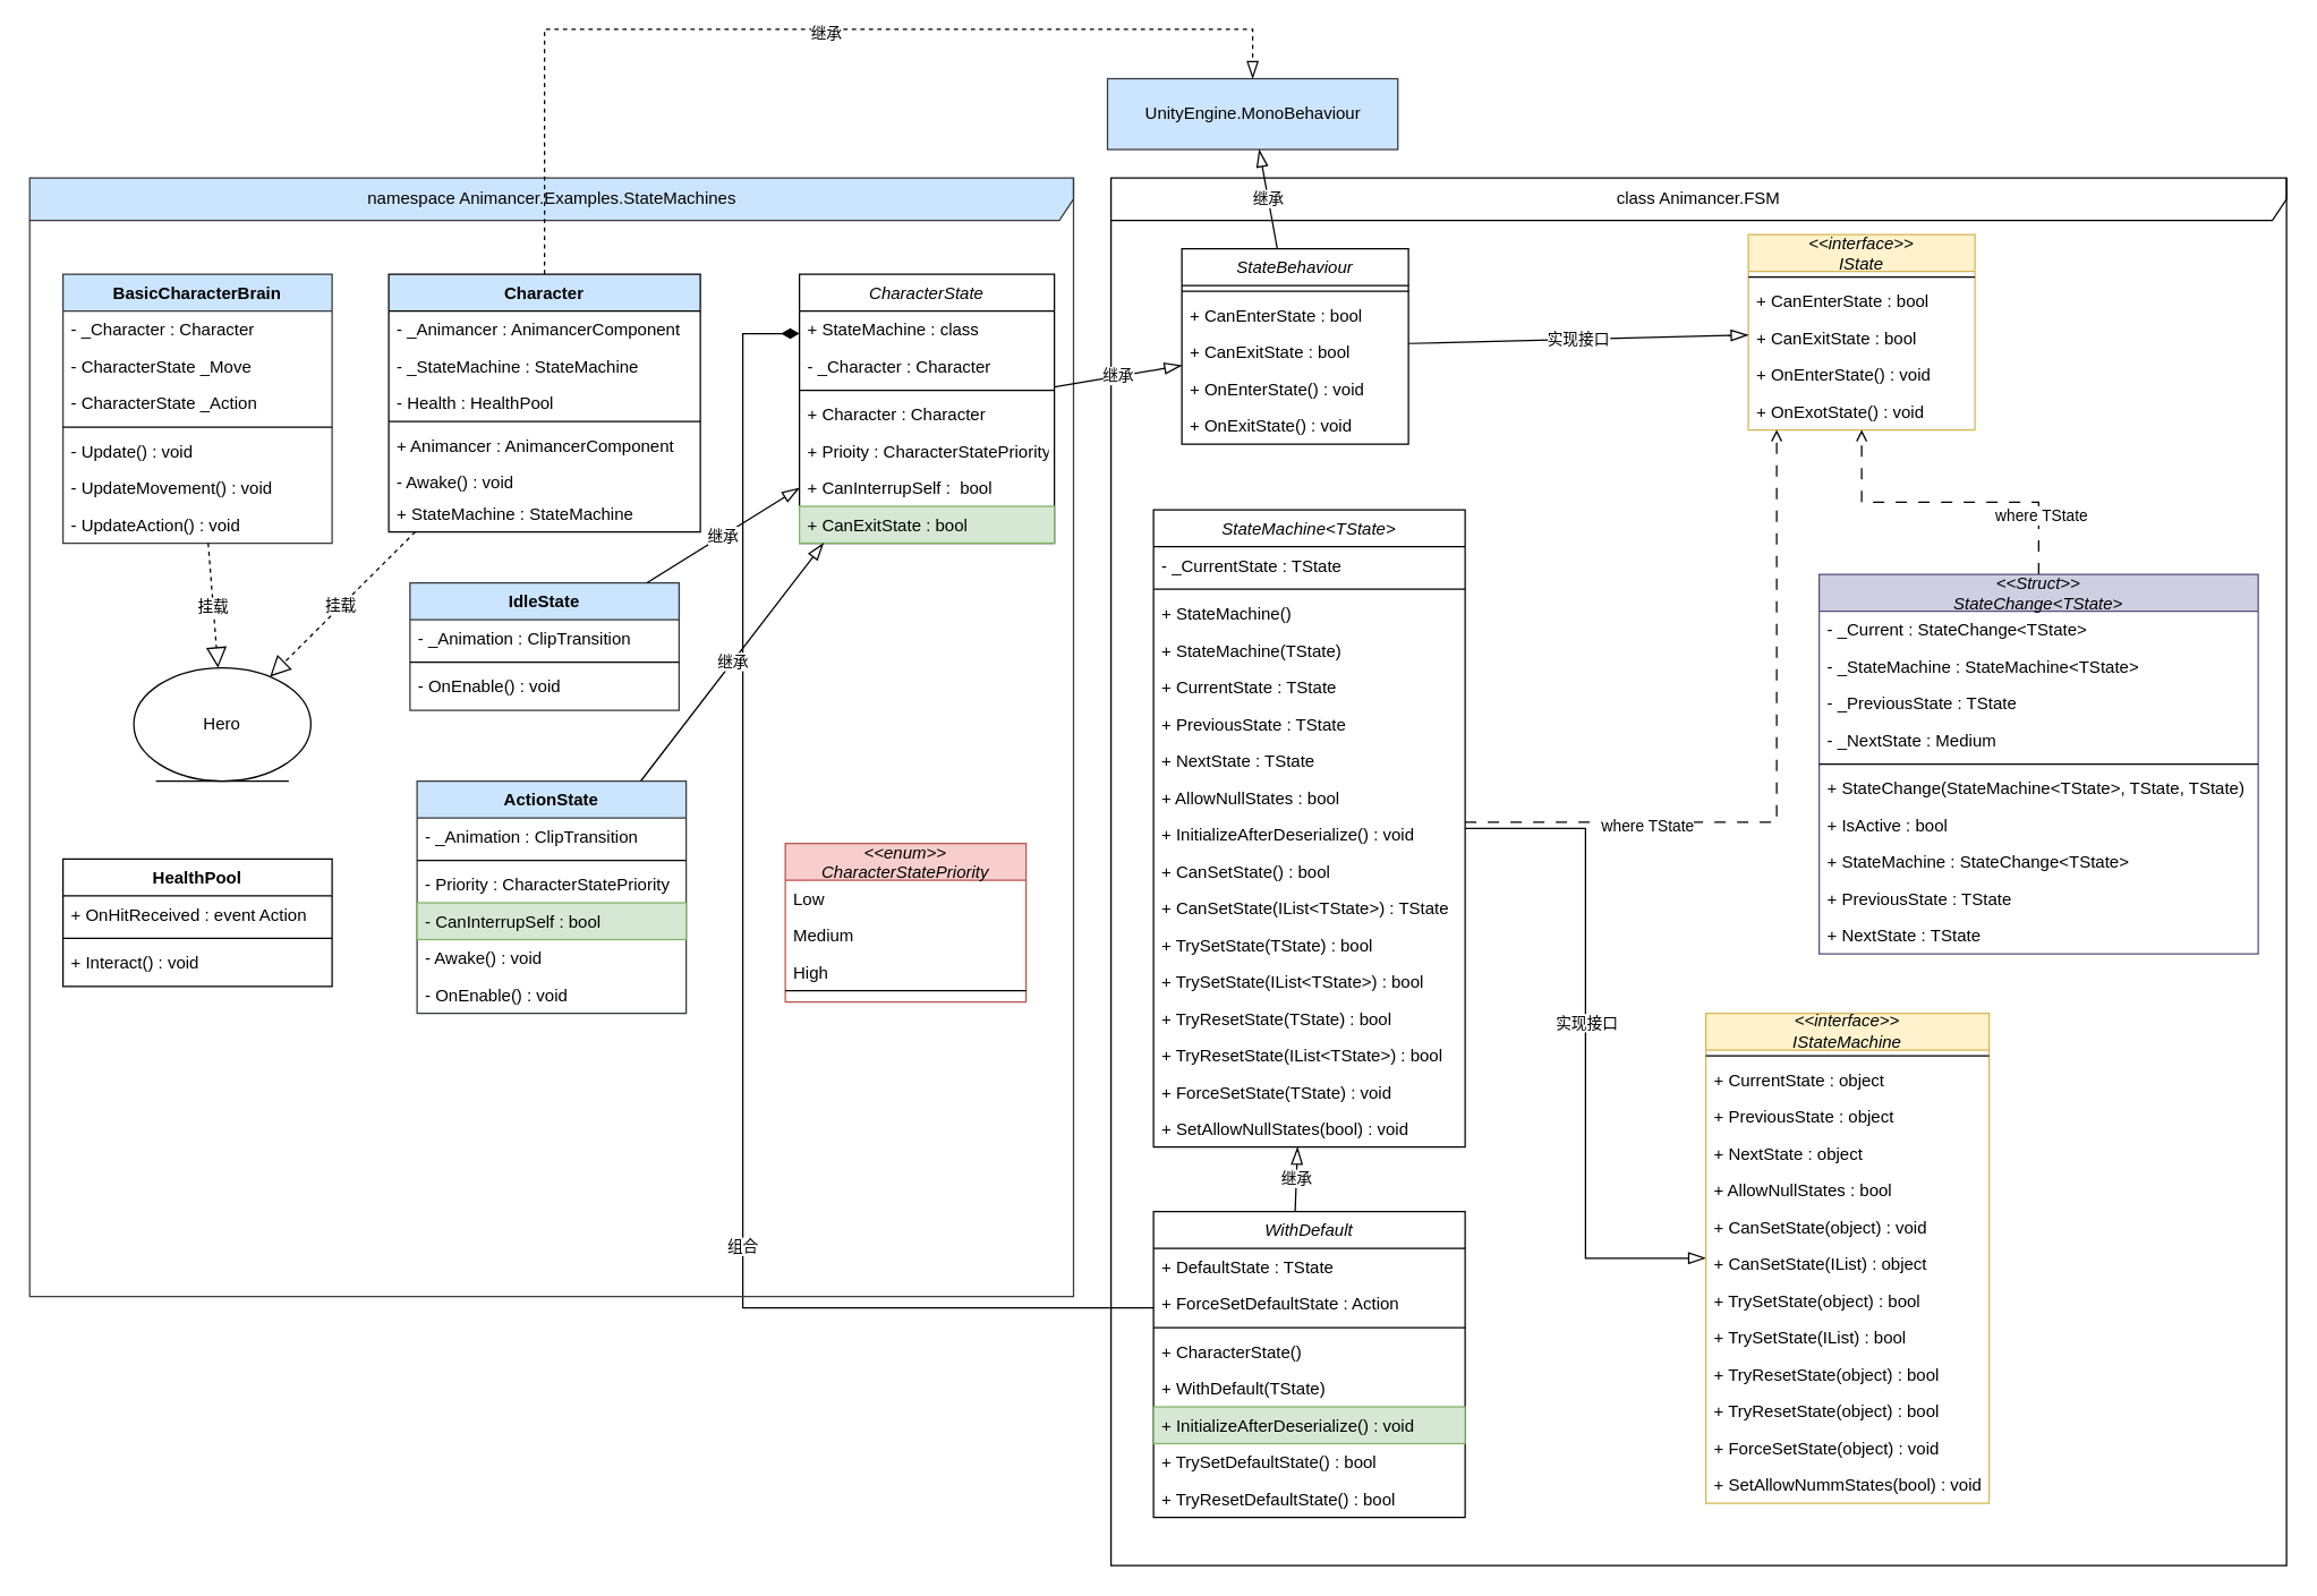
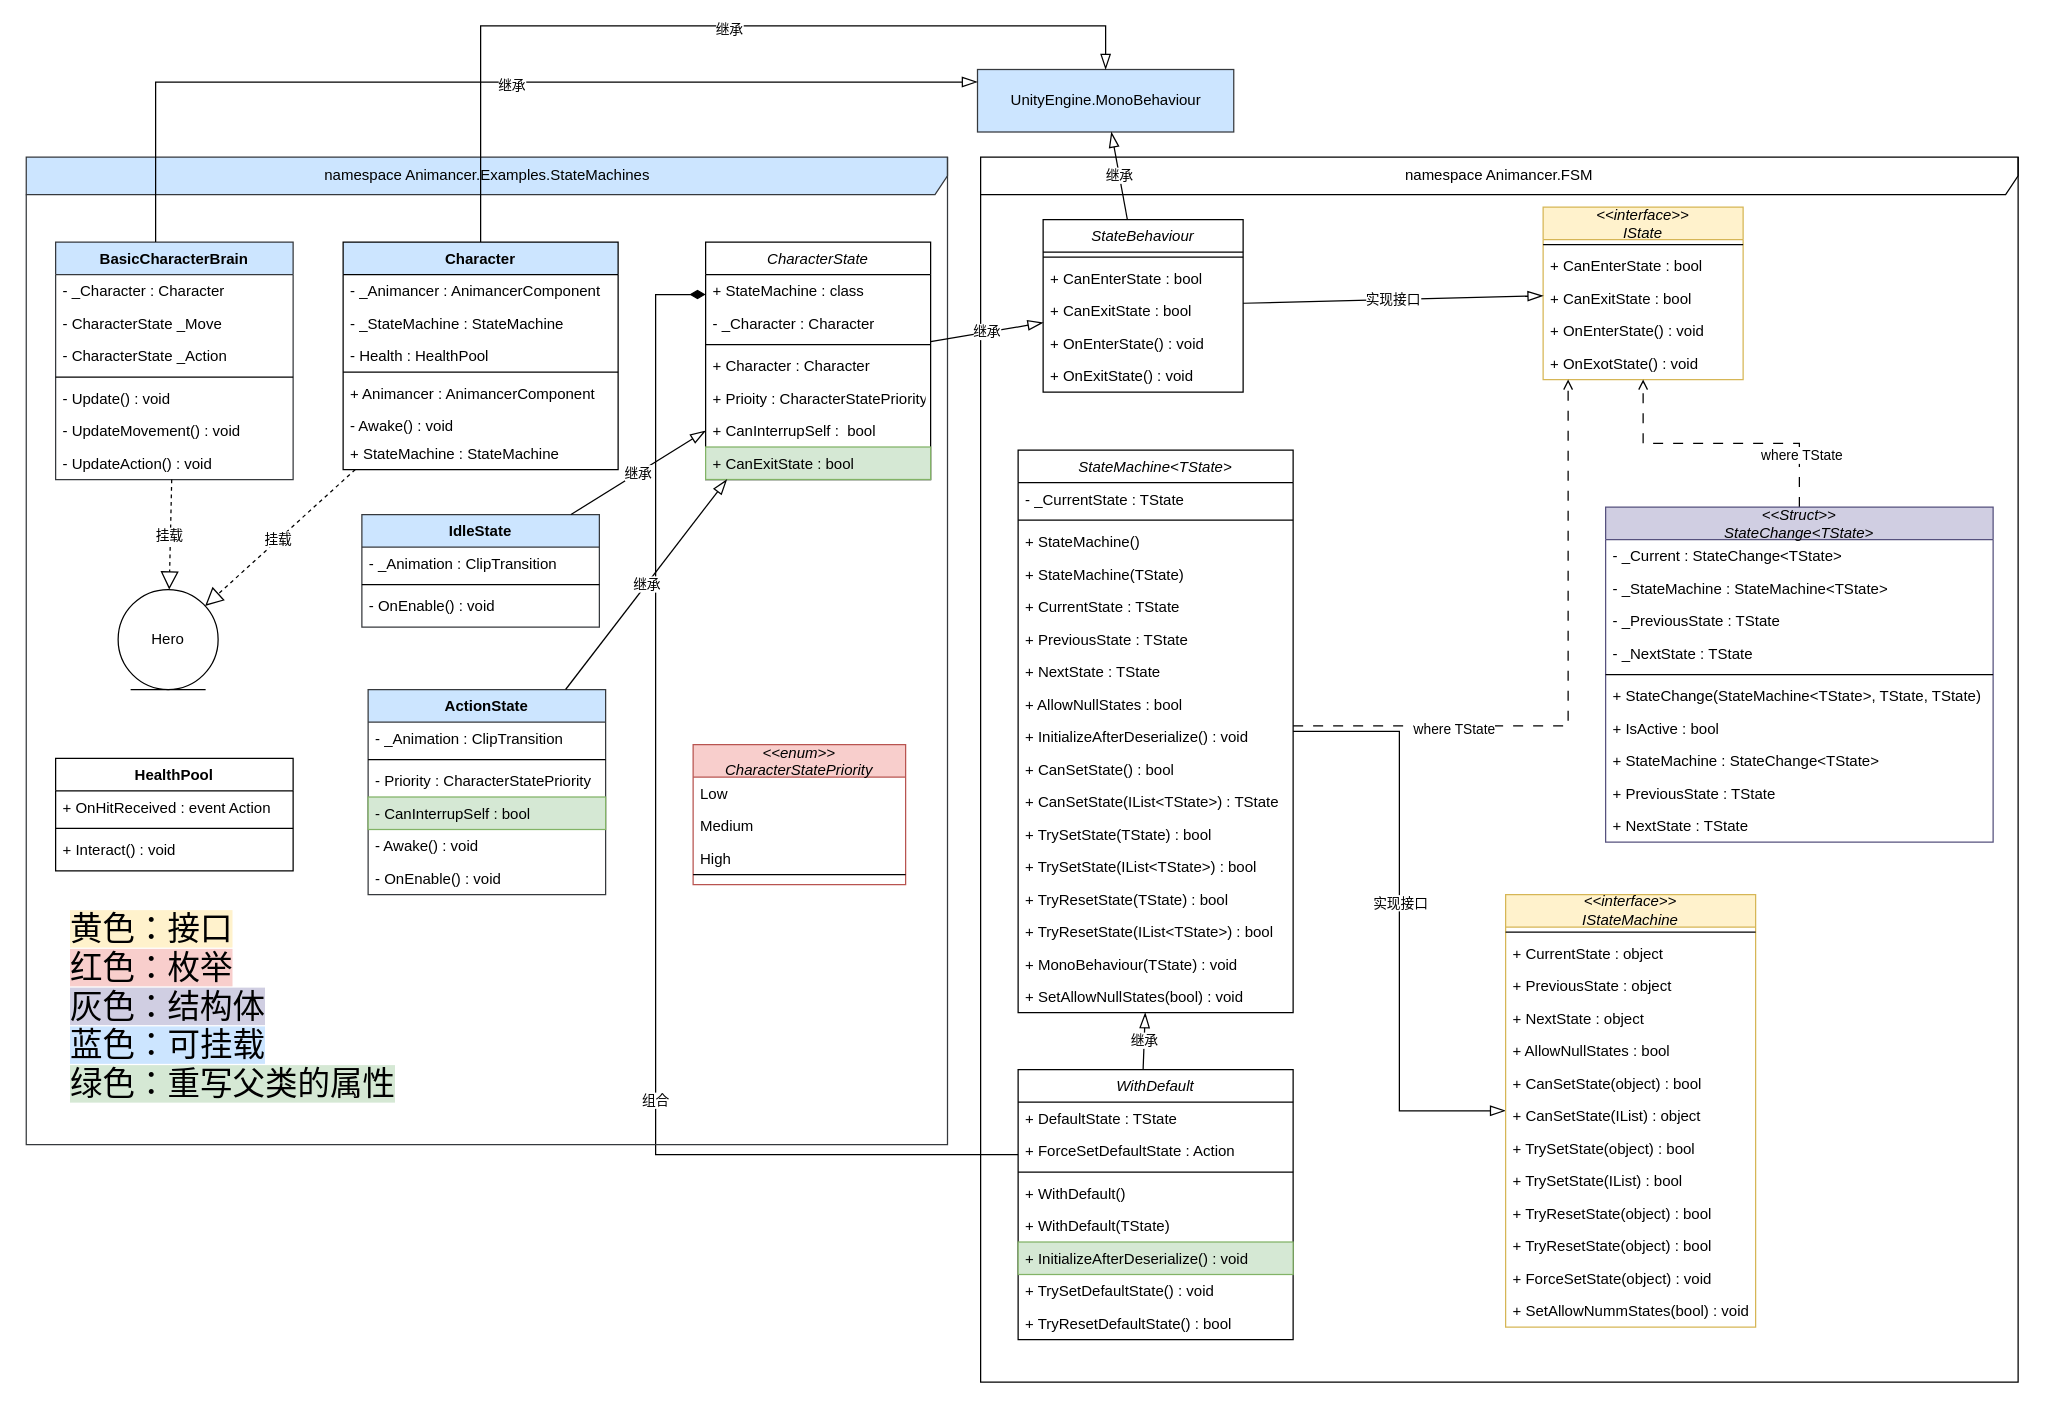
- <mxCell id="82" style="edgeStyle=orthogonalEdgeStyle;rounded=0;orthogonalLoop=1;jettySize=auto;html=1;endArrow=blockThin;endFill=0;endSize=10;dashed=1;" parent="1" source="84" target="8" edge="1"><mxGeometry relative="1" as="geometry"><Array as="points"><mxPoint x="384" y="20" /></Array></mxGeometry></mxCell>
+ <mxCell id="82" style="edgeStyle=orthogonalEdgeStyle;rounded=0;orthogonalLoop=1;jettySize=auto;html=1;endArrow=blockThin;endFill=0;endSize=10;" parent="1" source="84" target="8" edge="1"><mxGeometry relative="1" as="geometry"><Array as="points"><mxPoint x="384" y="20" /></Array></mxGeometry></mxCell>
+ <mxCell id="135" style="edgeStyle=orthogonalEdgeStyle;rounded=0;orthogonalLoop=1;jettySize=auto;html=1;endArrow=blockThin;endFill=0;endSize=10;" parent="1" source="125" target="8" edge="1"><mxGeometry relative="1" as="geometry"><mxPoint x="394" y="203" as="sourcePoint" /><mxPoint x="1084" y="65" as="targetPoint" /><Array as="points"><mxPoint x="124" y="65" /></Array></mxGeometry></mxCell>
+ <mxCell id="136" value="继承" style="edgeLabel;html=1;align=center;verticalAlign=middle;resizable=0;points=[];" parent="135" vertex="1" connectable="0"><mxGeometry x="0.049" y="-2" relative="1" as="geometry"><mxPoint as="offset" /></mxGeometry></mxCell>
- <mxCell id="25" value="class Animancer.FSM" style="shape=umlFrame;whiteSpace=wrap;html=1;pointerEvents=0;width=830;height=30;movable=1;resizable=1;rotatable=1;deletable=1;editable=1;locked=0;connectable=1;" parent="1" vertex="1"><mxGeometry x="784" y="125" width="830" height="980" as="geometry" /></mxCell>
+ <mxCell id="25" value="namespace Animancer.FSM" style="shape=umlFrame;whiteSpace=wrap;html=1;pointerEvents=0;width=830;height=30;movable=1;resizable=1;rotatable=1;deletable=1;editable=1;locked=0;connectable=1;" parent="1" vertex="1"><mxGeometry x="784" y="125" width="830" height="980" as="geometry" /></mxCell>
- <mxCell id="81" value="Hero" style="ellipse;shape=umlEntity;whiteSpace=wrap;html=1;" parent="1" vertex="1"><mxGeometry x="94" y="471" width="125" height="80" as="geometry" /></mxCell>
+ <mxCell id="81" value="Hero" style="ellipse;shape=umlEntity;whiteSpace=wrap;html=1;" parent="1" vertex="1"><mxGeometry x="94" y="471" width="80" height="80" as="geometry" /></mxCell>
- <mxCell id="60" value="- _NextState : Medium" style="text;align=left;verticalAlign=top;spacingLeft=4;spacingRight=4;overflow=hidden;rotatable=0;points=[[0,0.5],[1,0.5]];portConstraint=eastwest;" parent="56" vertex="1"><mxGeometry y="104" width="310" height="26" as="geometry" /></mxCell>
+ <mxCell id="60" value="- _NextState : TState" style="text;align=left;verticalAlign=top;spacingLeft=4;spacingRight=4;overflow=hidden;rotatable=0;points=[[0,0.5],[1,0.5]];portConstraint=eastwest;" parent="56" vertex="1"><mxGeometry y="104" width="310" height="26" as="geometry" /></mxCell>
- <mxCell id="52" value="+ ForceSetState(TState) : void" style="text;align=left;verticalAlign=top;spacingLeft=4;spacingRight=4;overflow=hidden;rotatable=0;points=[[0,0.5],[1,0.5]];portConstraint=eastwest;rounded=0;shadow=0;html=0;" parent="36" vertex="1"><mxGeometry y="398" width="220" height="26" as="geometry" /></mxCell>
+ <mxCell id="52" value="+ MonoBehaviour(TState) : void" style="text;align=left;verticalAlign=top;spacingLeft=4;spacingRight=4;overflow=hidden;rotatable=0;points=[[0,0.5],[1,0.5]];portConstraint=eastwest;rounded=0;shadow=0;html=0;" parent="36" vertex="1"><mxGeometry y="398" width="220" height="26" as="geometry" /></mxCell>
+ <mxCell id="104" value="&lt;span style=&quot;background-color: rgb(255, 242, 204); font-size: 26px;&quot;&gt;黄色：接口&lt;/span&gt;&lt;div style=&quot;font-size: 26px;&quot;&gt;&lt;span style=&quot;background-color: rgb(248, 206, 204); font-size: 26px;&quot;&gt;红色：枚举&lt;/span&gt;&lt;/div&gt;&lt;div style=&quot;font-size: 26px;&quot;&gt;&lt;font style=&quot;background-color: rgb(208, 206, 226); font-size: 26px;&quot;&gt;灰色：结构体&lt;/font&gt;&lt;/div&gt;&lt;div style=&quot;font-size: 26px;&quot;&gt;&lt;font style=&quot;font-size: 26px; background-color: rgb(204, 229, 255);&quot;&gt;蓝色：可挂载&lt;/font&gt;&lt;/div&gt;&lt;div style=&quot;font-size: 26px;&quot;&gt;&lt;font style=&quot;font-size: 26px; background-color: rgb(213, 232, 212);&quot;&gt;绿色：重写父类的属性&lt;/font&gt;&lt;/div&gt;" style="text;html=1;align=left;verticalAlign=middle;resizable=0;points=[];autosize=1;strokeColor=none;fillColor=none;horizontal=1;fontSize=26;" parent="1" vertex="1"><mxGeometry x="54" y="720" width="280" height="170" as="geometry" /></mxCell>
- <mxCell id="73" value="+ CanSetState(object) : void" style="text;align=left;verticalAlign=top;spacingLeft=4;spacingRight=4;overflow=hidden;rotatable=0;points=[[0,0.5],[1,0.5]];portConstraint=eastwest;" parent="67" vertex="1"><mxGeometry y="138" width="200" height="26" as="geometry" /></mxCell>
+ <mxCell id="73" value="+ CanSetState(object) : bool" style="text;align=left;verticalAlign=top;spacingLeft=4;spacingRight=4;overflow=hidden;rotatable=0;points=[[0,0.5],[1,0.5]];portConstraint=eastwest;" parent="67" vertex="1"><mxGeometry y="138" width="200" height="26" as="geometry" /></mxCell>
- <mxCell id="99" value="+ CharacterState()" style="text;align=left;verticalAlign=top;spacingLeft=4;spacingRight=4;overflow=hidden;rotatable=0;points=[[0,0.5],[1,0.5]];portConstraint=eastwest;" parent="94" vertex="1"><mxGeometry y="86" width="220" height="26" as="geometry" /></mxCell>
+ <mxCell id="99" value="+ WithDefault()" style="text;align=left;verticalAlign=top;spacingLeft=4;spacingRight=4;overflow=hidden;rotatable=0;points=[[0,0.5],[1,0.5]];portConstraint=eastwest;" parent="94" vertex="1"><mxGeometry y="86" width="220" height="26" as="geometry" /></mxCell>
- <mxCell id="102" value="+ TrySetDefaultState() : bool" style="text;align=left;verticalAlign=top;spacingLeft=4;spacingRight=4;overflow=hidden;rotatable=0;points=[[0,0.5],[1,0.5]];portConstraint=eastwest;" parent="94" vertex="1"><mxGeometry y="164" width="220" height="26" as="geometry" /></mxCell>
+ <mxCell id="102" value="+ TrySetDefaultState() : void" style="text;align=left;verticalAlign=top;spacingLeft=4;spacingRight=4;overflow=hidden;rotatable=0;points=[[0,0.5],[1,0.5]];portConstraint=eastwest;" parent="94" vertex="1"><mxGeometry y="164" width="220" height="26" as="geometry" /></mxCell>
